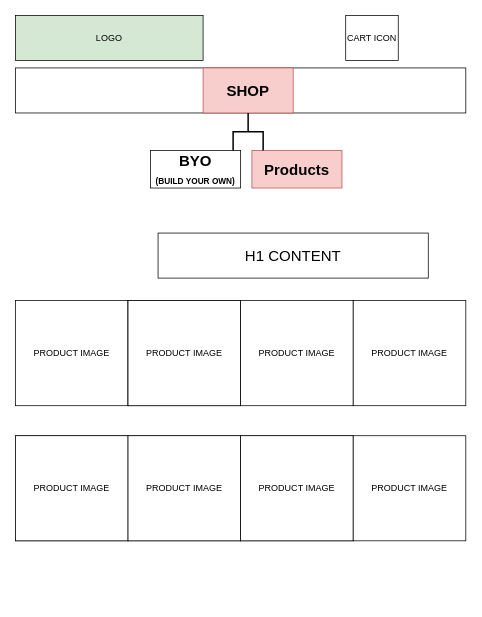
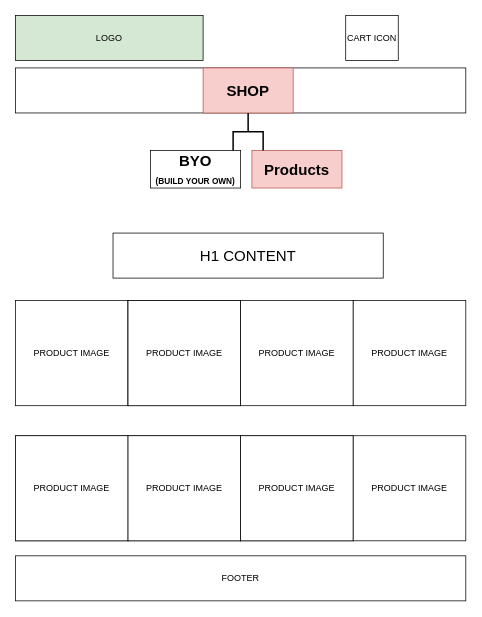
- <mxCell id="22" value="&lt;font style=&quot;font-size: 20px;&quot;&gt;H1 CONTENT&lt;/font&gt;" style="rounded=0;whiteSpace=wrap;html=1;" vertex="1" parent="1"><mxGeometry x="210" y="310" width="360" height="60" as="geometry" /></mxCell>
+ <mxCell id="22" value="&lt;font style=&quot;font-size: 20px;&quot;&gt;H1 CONTENT&lt;/font&gt;" style="rounded=0;whiteSpace=wrap;html=1;" vertex="1" parent="1"><mxGeometry x="150" y="310" width="360" height="60" as="geometry" /></mxCell>
+ <mxCell id="20" value="FOOTER" style="rounded=0;whiteSpace=wrap;html=1;" vertex="1" parent="1"><mxGeometry x="20" y="740" width="600" height="60" as="geometry" /></mxCell>
